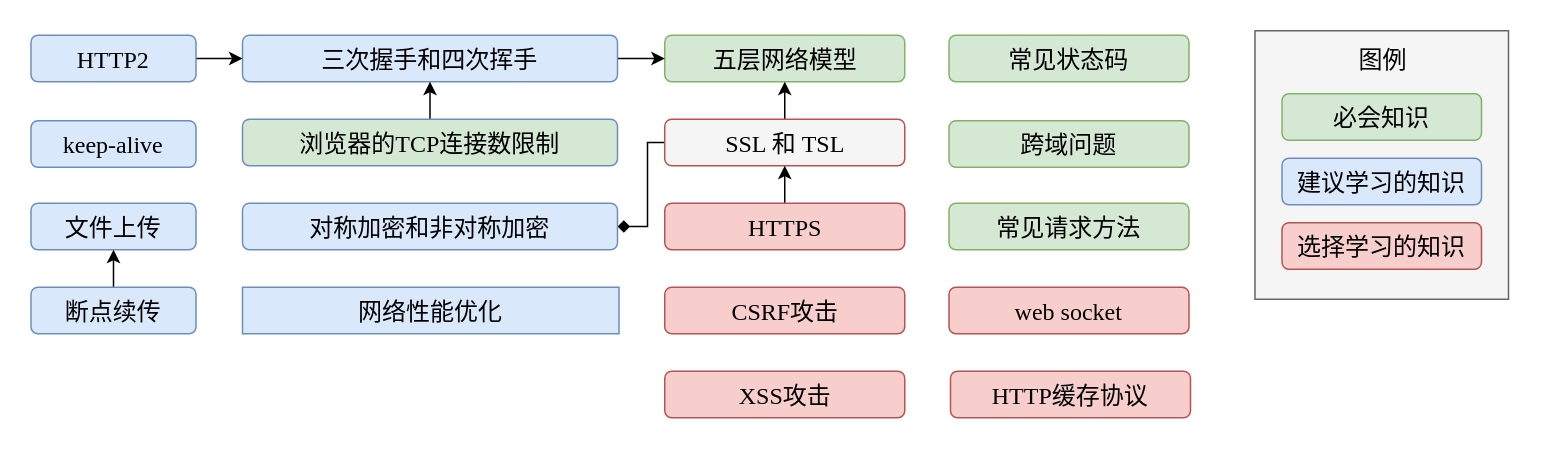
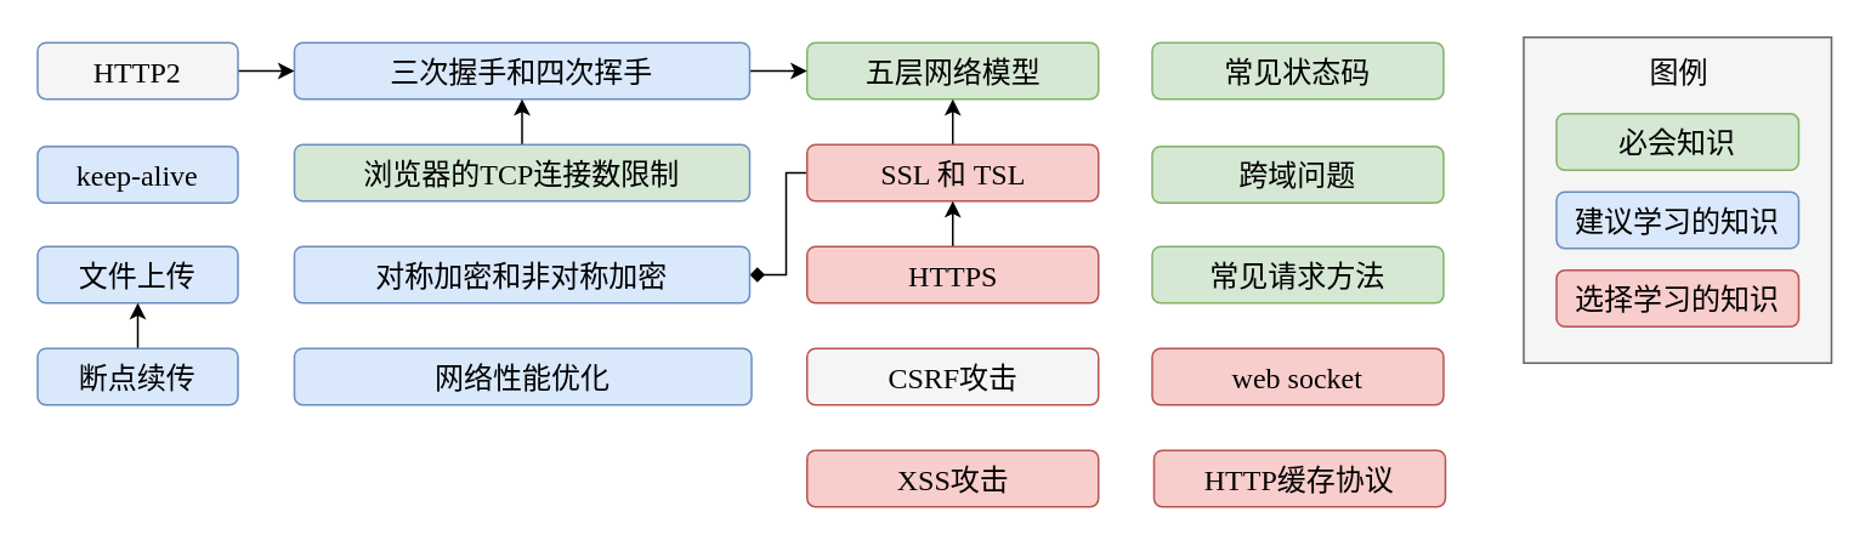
- <mxCell id="19" value="HTTP2" style="rounded=1;whiteSpace=wrap;html=1;fillColor=#dae8fc;strokeColor=#6c8ebf;fontSize=16;fontFamily=Roboto Mono;" vertex="1" parent="1"><mxGeometry x="20" y="23" width="110" height="31" as="geometry" /></mxCell>
+ <mxCell id="19" value="HTTP2" style="rounded=1;whiteSpace=wrap;html=1;fillColor=#f5f5f5;strokeColor=#6c8ebf;fontSize=16;fontFamily=Roboto Mono;" vertex="1" parent="1"><mxGeometry x="20" y="23" width="110" height="31" as="geometry" /></mxCell>
- <mxCell id="15" value="SSL 和 TSL" style="rounded=1;whiteSpace=wrap;html=1;fillColor=#f5f5f5;strokeColor=#b85450;fontSize=16;fontFamily=Roboto Mono;" vertex="1" parent="1"><mxGeometry x="442.5" y="79" width="160" height="31" as="geometry" /></mxCell>
+ <mxCell id="15" value="SSL 和 TSL" style="rounded=1;whiteSpace=wrap;html=1;fillColor=#f8cecc;strokeColor=#b85450;fontSize=16;fontFamily=Roboto Mono;" vertex="1" parent="1"><mxGeometry x="442.5" y="79" width="160" height="31" as="geometry" /></mxCell>
- <mxCell id="32" value="网络性能优化" style="whiteSpace=wrap;html=1;fillColor=#dae8fc;strokeColor=#6c8ebf;fontSize=16;fontFamily=Roboto Mono;rounded=0;" vertex="1" parent="1"><mxGeometry x="161" y="191" width="251" height="31" as="geometry" /></mxCell>
+ <mxCell id="32" value="网络性能优化" style="rounded=1;whiteSpace=wrap;html=1;fillColor=#dae8fc;strokeColor=#6c8ebf;fontSize=16;fontFamily=Roboto Mono;" vertex="1" parent="1"><mxGeometry x="161" y="191" width="251" height="31" as="geometry" /></mxCell>
- <mxCell id="25" value="CSRF攻击" style="rounded=1;whiteSpace=wrap;html=1;fillColor=#f8cecc;strokeColor=#b85450;fontSize=16;fontFamily=Roboto Mono;" vertex="1" parent="1"><mxGeometry x="442.5" y="191" width="160" height="31" as="geometry" /></mxCell>
+ <mxCell id="25" value="CSRF攻击" style="rounded=1;whiteSpace=wrap;html=1;fillColor=#f5f5f5;strokeColor=#b85450;fontSize=16;fontFamily=Roboto Mono;" vertex="1" parent="1"><mxGeometry x="442.5" y="191" width="160" height="31" as="geometry" /></mxCell>
